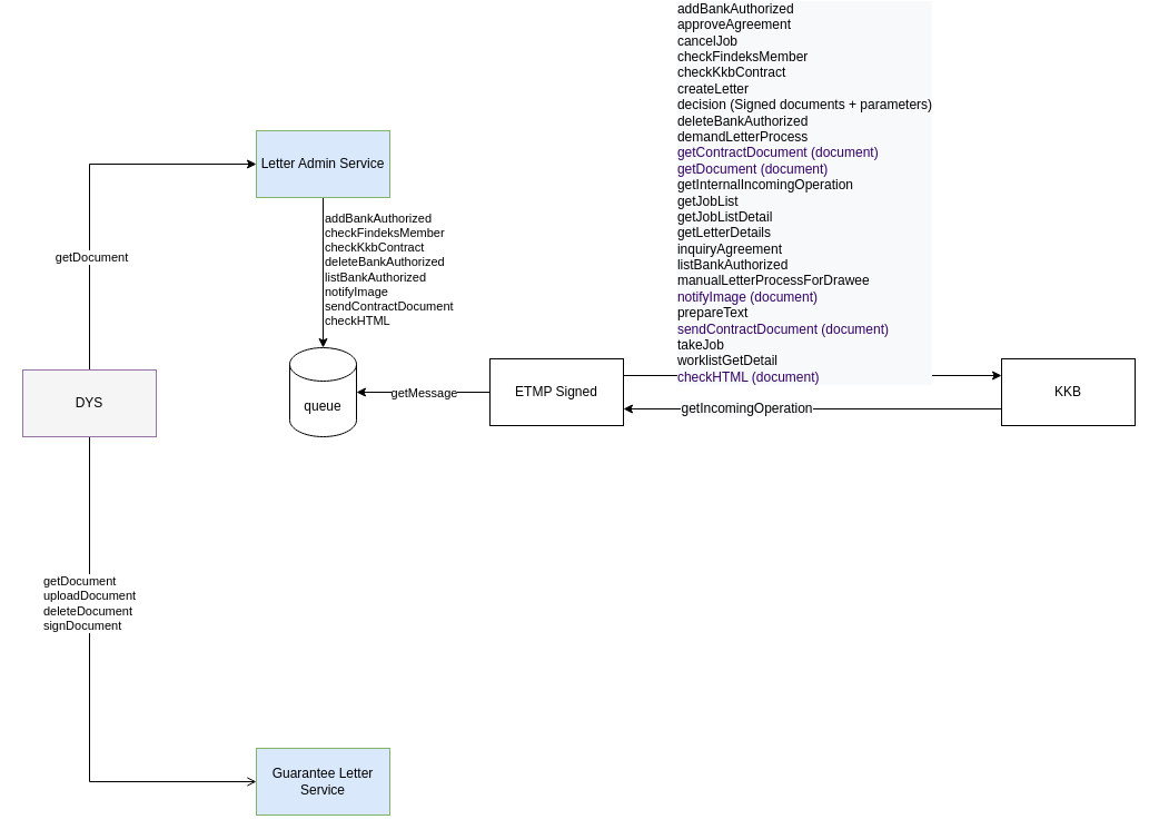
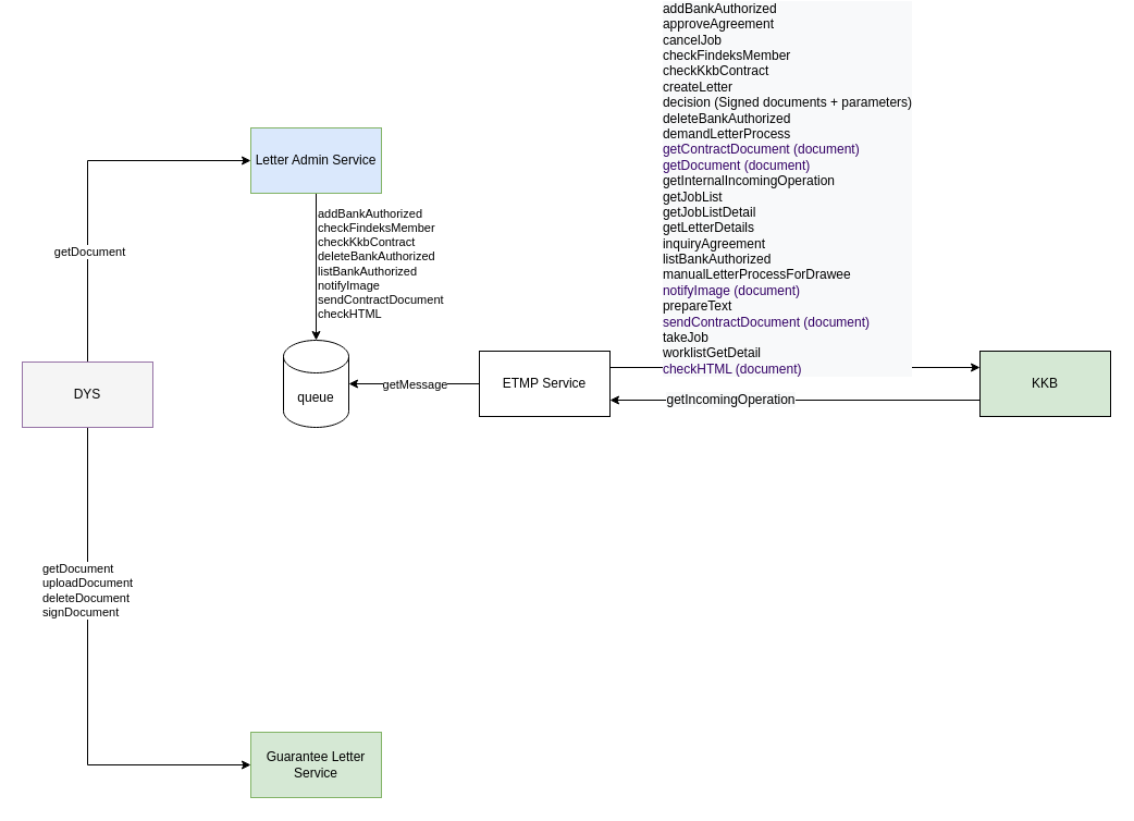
- <mxCell id="15" value="ETMP Signed" style="rounded=0;whiteSpace=wrap;html=1;" parent="1" vertex="1"><mxGeometry x="440" y="225" width="120" height="60" as="geometry" /></mxCell>
+ <mxCell id="15" value="ETMP Service" style="rounded=0;whiteSpace=wrap;html=1;" parent="1" vertex="1"><mxGeometry x="440" y="225" width="120" height="60" as="geometry" /></mxCell>
- <mxCell id="18" value="KKB" style="rounded=0;whiteSpace=wrap;html=1;" parent="1" vertex="1"><mxGeometry x="900" y="225" width="120" height="60" as="geometry" /></mxCell>
+ <mxCell id="18" value="KKB" style="rounded=0;whiteSpace=wrap;html=1;fillColor=#d5e8d4;" parent="1" vertex="1"><mxGeometry x="900" y="225" width="120" height="60" as="geometry" /></mxCell>
- <mxCell id="10" style="edgeStyle=orthogonalEdgeStyle;rounded=0;orthogonalLoop=1;jettySize=auto;html=1;entryX=0;entryY=0.5;entryDx=0;entryDy=0;startArrow=none;startFill=0;exitX=0.5;exitY=1;exitDx=0;exitDy=0;endArrow=open;" parent="1" source="12" target="7" edge="1"><mxGeometry relative="1" as="geometry" /></mxCell>
+ <mxCell id="10" style="edgeStyle=orthogonalEdgeStyle;rounded=0;orthogonalLoop=1;jettySize=auto;html=1;entryX=0;entryY=0.5;entryDx=0;entryDy=0;startArrow=none;startFill=0;exitX=0.5;exitY=1;exitDx=0;exitDy=0;" parent="1" source="12" target="7" edge="1"><mxGeometry relative="1" as="geometry" /></mxCell>
- <mxCell id="7" value="Guarantee Letter Service" style="rounded=0;whiteSpace=wrap;html=1;fillColor=#dae8fc;strokeColor=#82b366;" parent="1" vertex="1"><mxGeometry x="230" y="575" width="120" height="60" as="geometry" /></mxCell>
+ <mxCell id="7" value="Guarantee Letter Service" style="rounded=0;whiteSpace=wrap;html=1;fillColor=#d5e8d4;strokeColor=#82b366;" parent="1" vertex="1"><mxGeometry x="230" y="575" width="120" height="60" as="geometry" /></mxCell>
